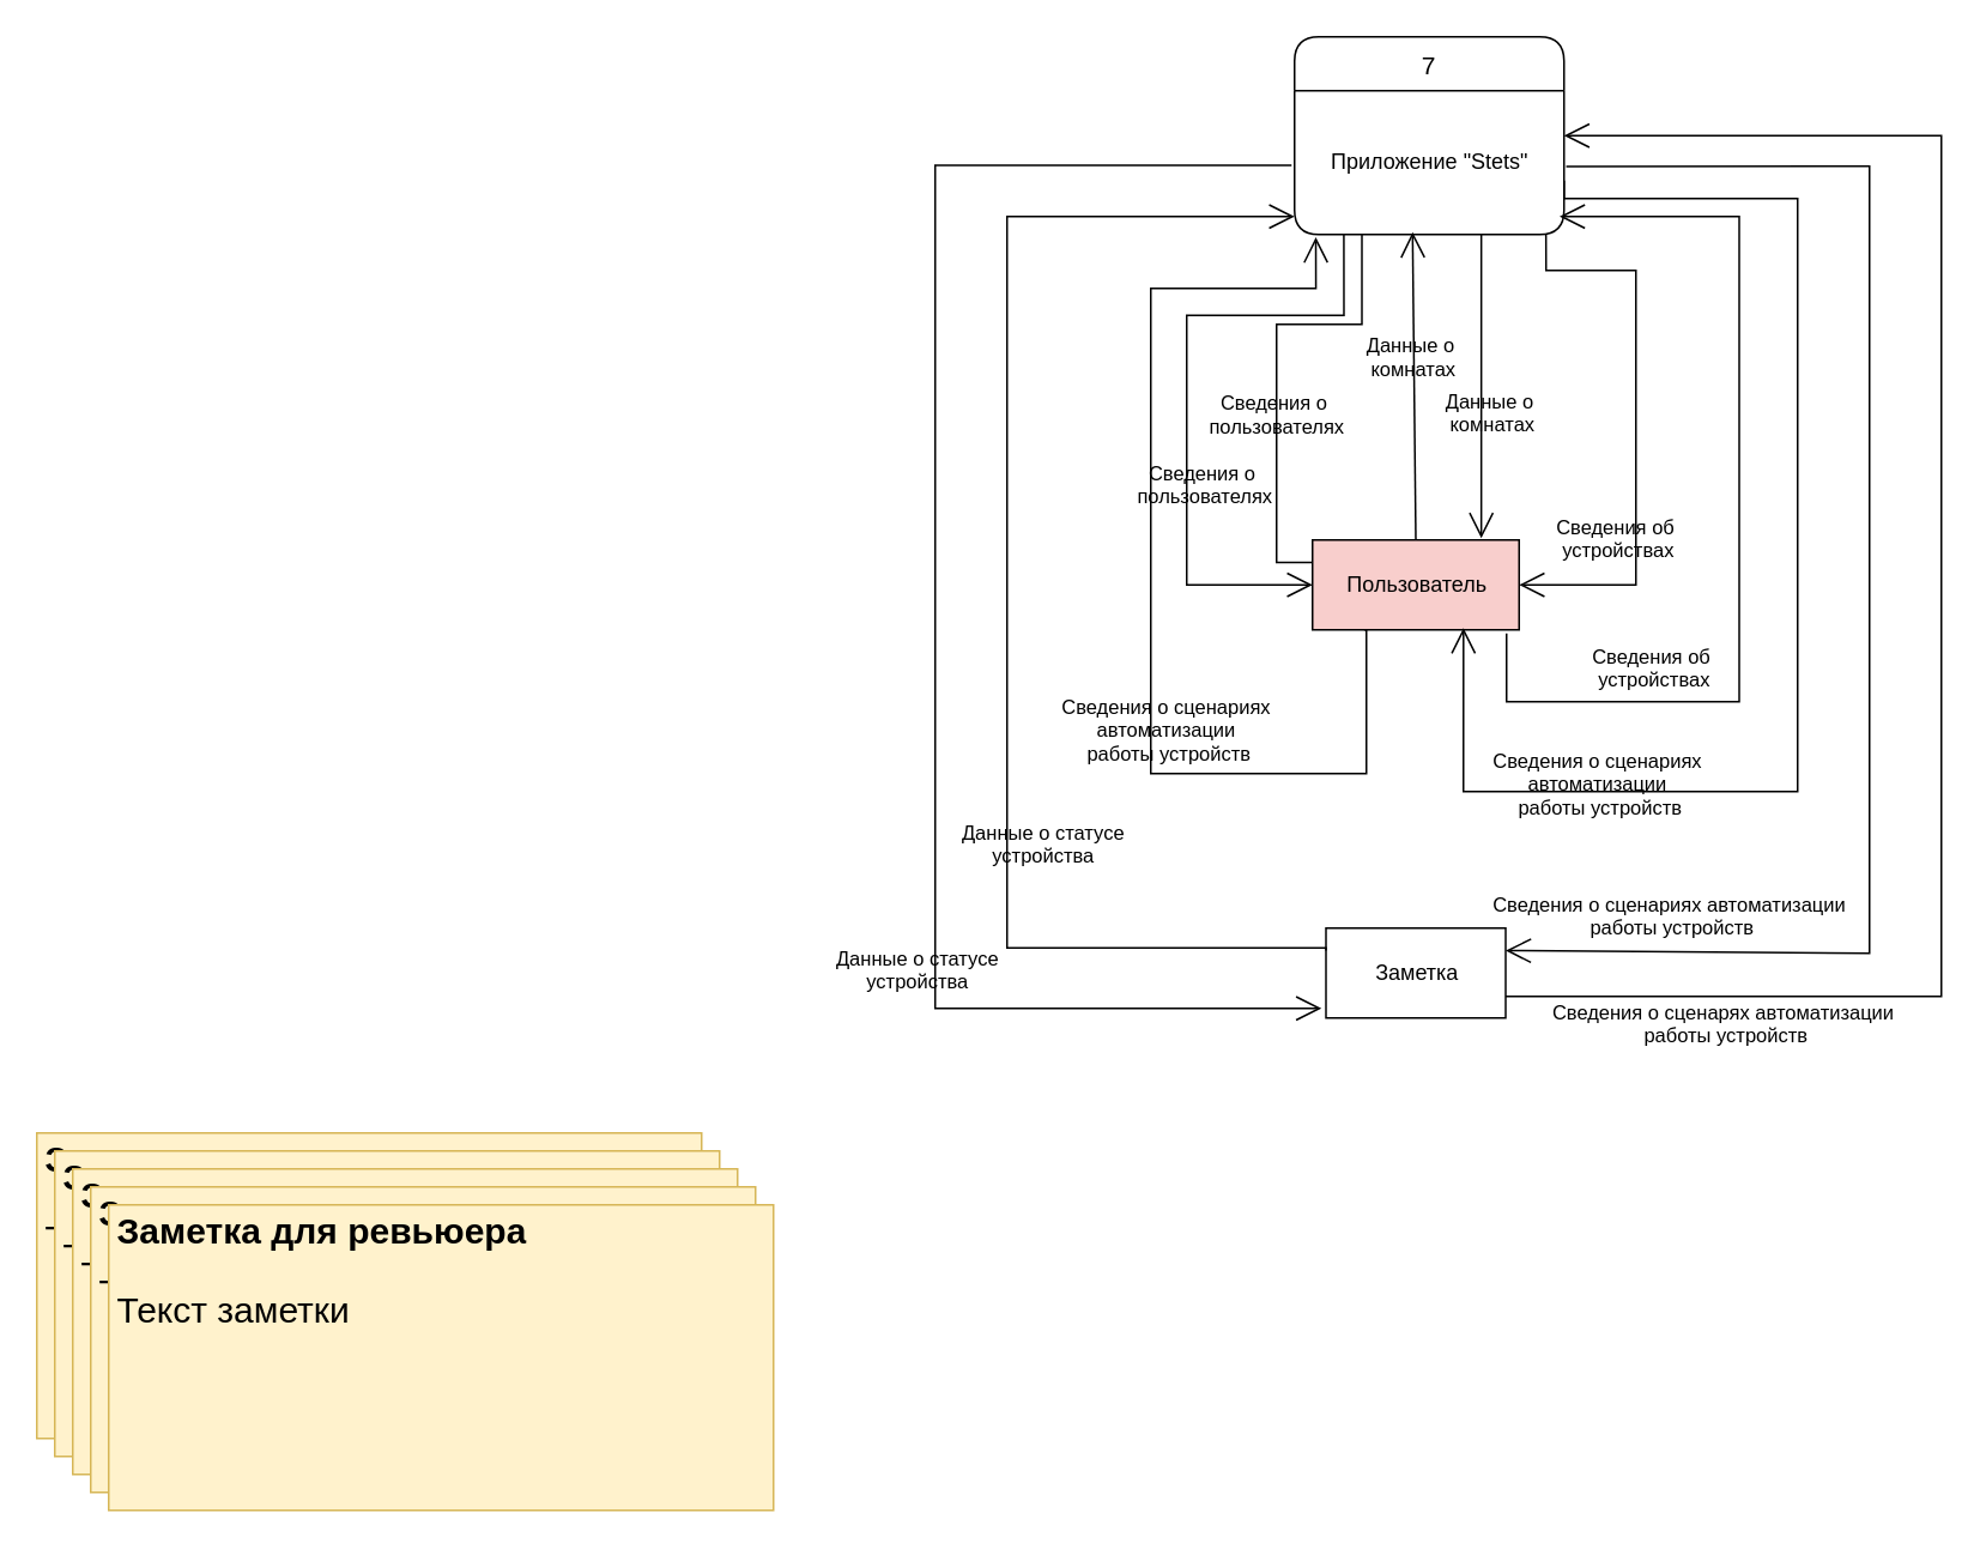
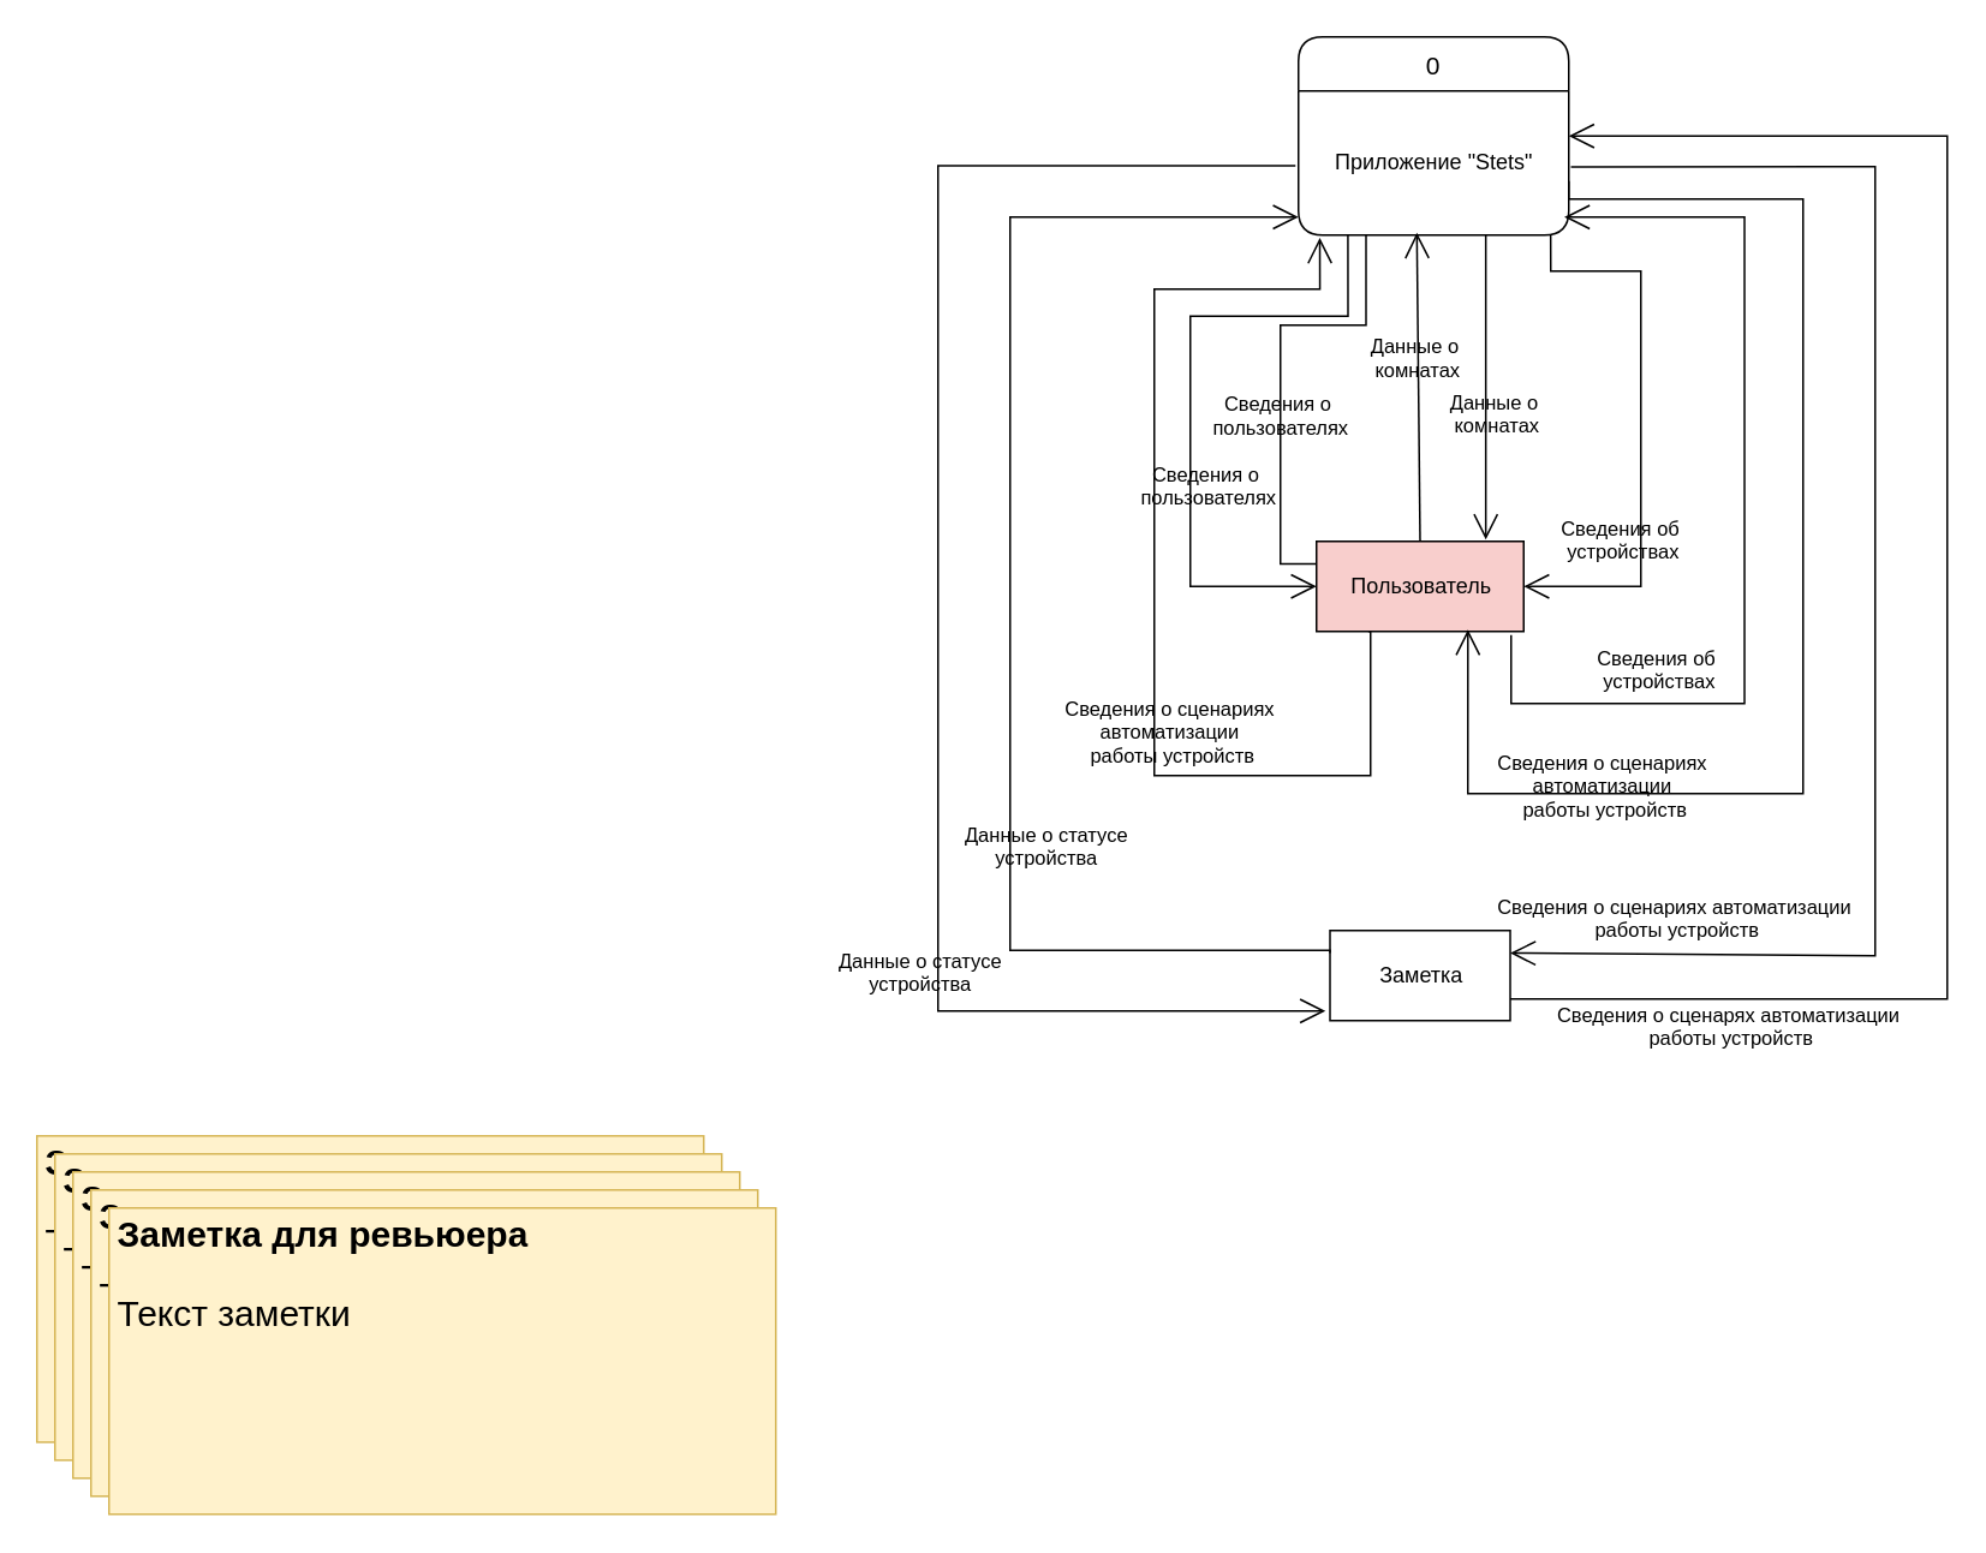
- <mxCell id="9" value="7" style="swimlane;childLayout=stackLayout;horizontal=1;startSize=30;horizontalStack=0;rounded=1;fontSize=14;fontStyle=0;strokeWidth=1;resizeParent=0;resizeLast=1;shadow=0;dashed=0;align=center;fillColor=#FFFFFF;" parent="1" vertex="1"><mxGeometry x="720" y="20" width="150" height="110" as="geometry" /></mxCell>
+ <mxCell id="9" value="0" style="swimlane;childLayout=stackLayout;horizontal=1;startSize=30;horizontalStack=0;rounded=1;fontSize=14;fontStyle=0;strokeWidth=1;resizeParent=0;resizeLast=1;shadow=0;dashed=0;align=center;fillColor=#FFFFFF;" parent="1" vertex="1"><mxGeometry x="720" y="20" width="150" height="110" as="geometry" /></mxCell>
